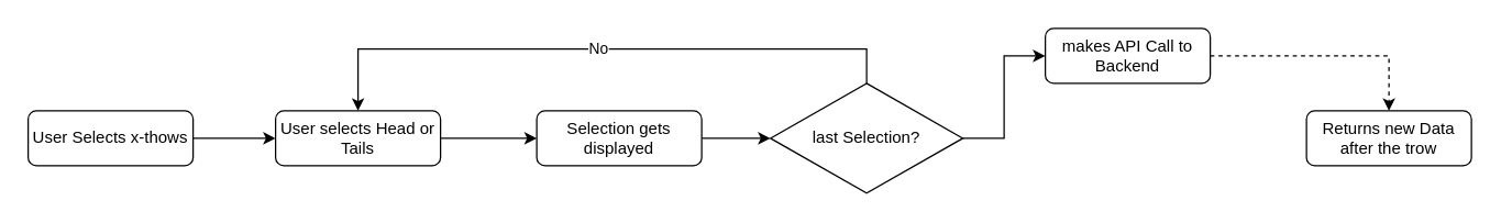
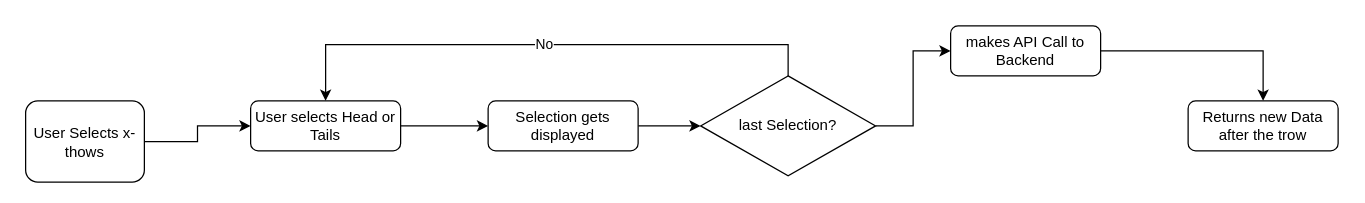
- <mxCell id="4" style="edgeStyle=orthogonalEdgeStyle;rounded=0;orthogonalLoop=1;jettySize=auto;html=1;dashed=1;" edge="1" parent="1" source="5" target="13"><mxGeometry relative="1" as="geometry" /></mxCell>
+ <mxCell id="4" style="edgeStyle=orthogonalEdgeStyle;rounded=0;orthogonalLoop=1;jettySize=auto;html=1;" edge="1" parent="1" source="5" target="13"><mxGeometry relative="1" as="geometry" /></mxCell>
- <mxCell id="3" value="User Selects x-thows" style="rounded=1;whiteSpace=wrap;html=1;fontSize=12;glass=0;strokeWidth=1;shadow=0;" parent="1" vertex="1"><mxGeometry x="20" y="80" width="120" height="40" as="geometry" /></mxCell>
+ <mxCell id="3" value="User Selects x-thows" style="rounded=1;whiteSpace=wrap;html=1;fontSize=12;glass=0;strokeWidth=1;shadow=0;" parent="1" vertex="1"><mxGeometry x="20" y="80" width="95" height="65" as="geometry" /></mxCell>
